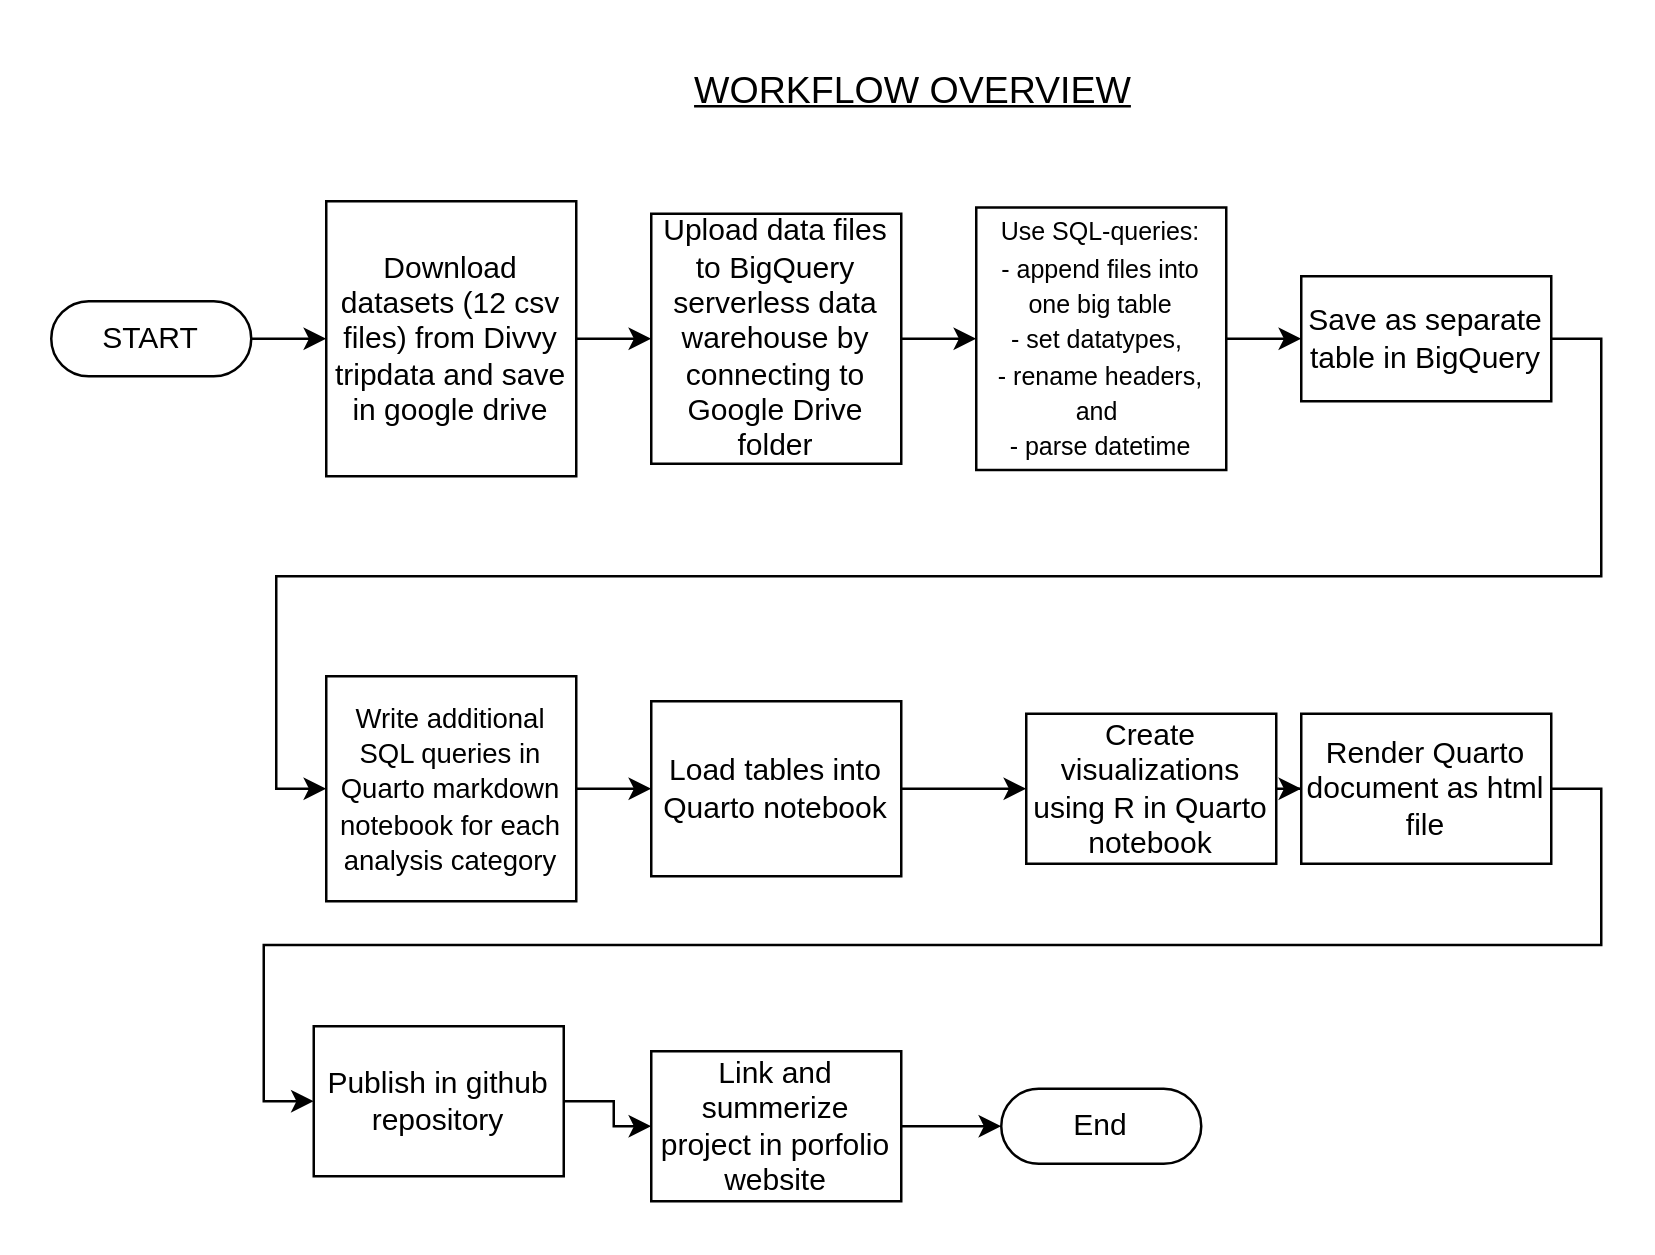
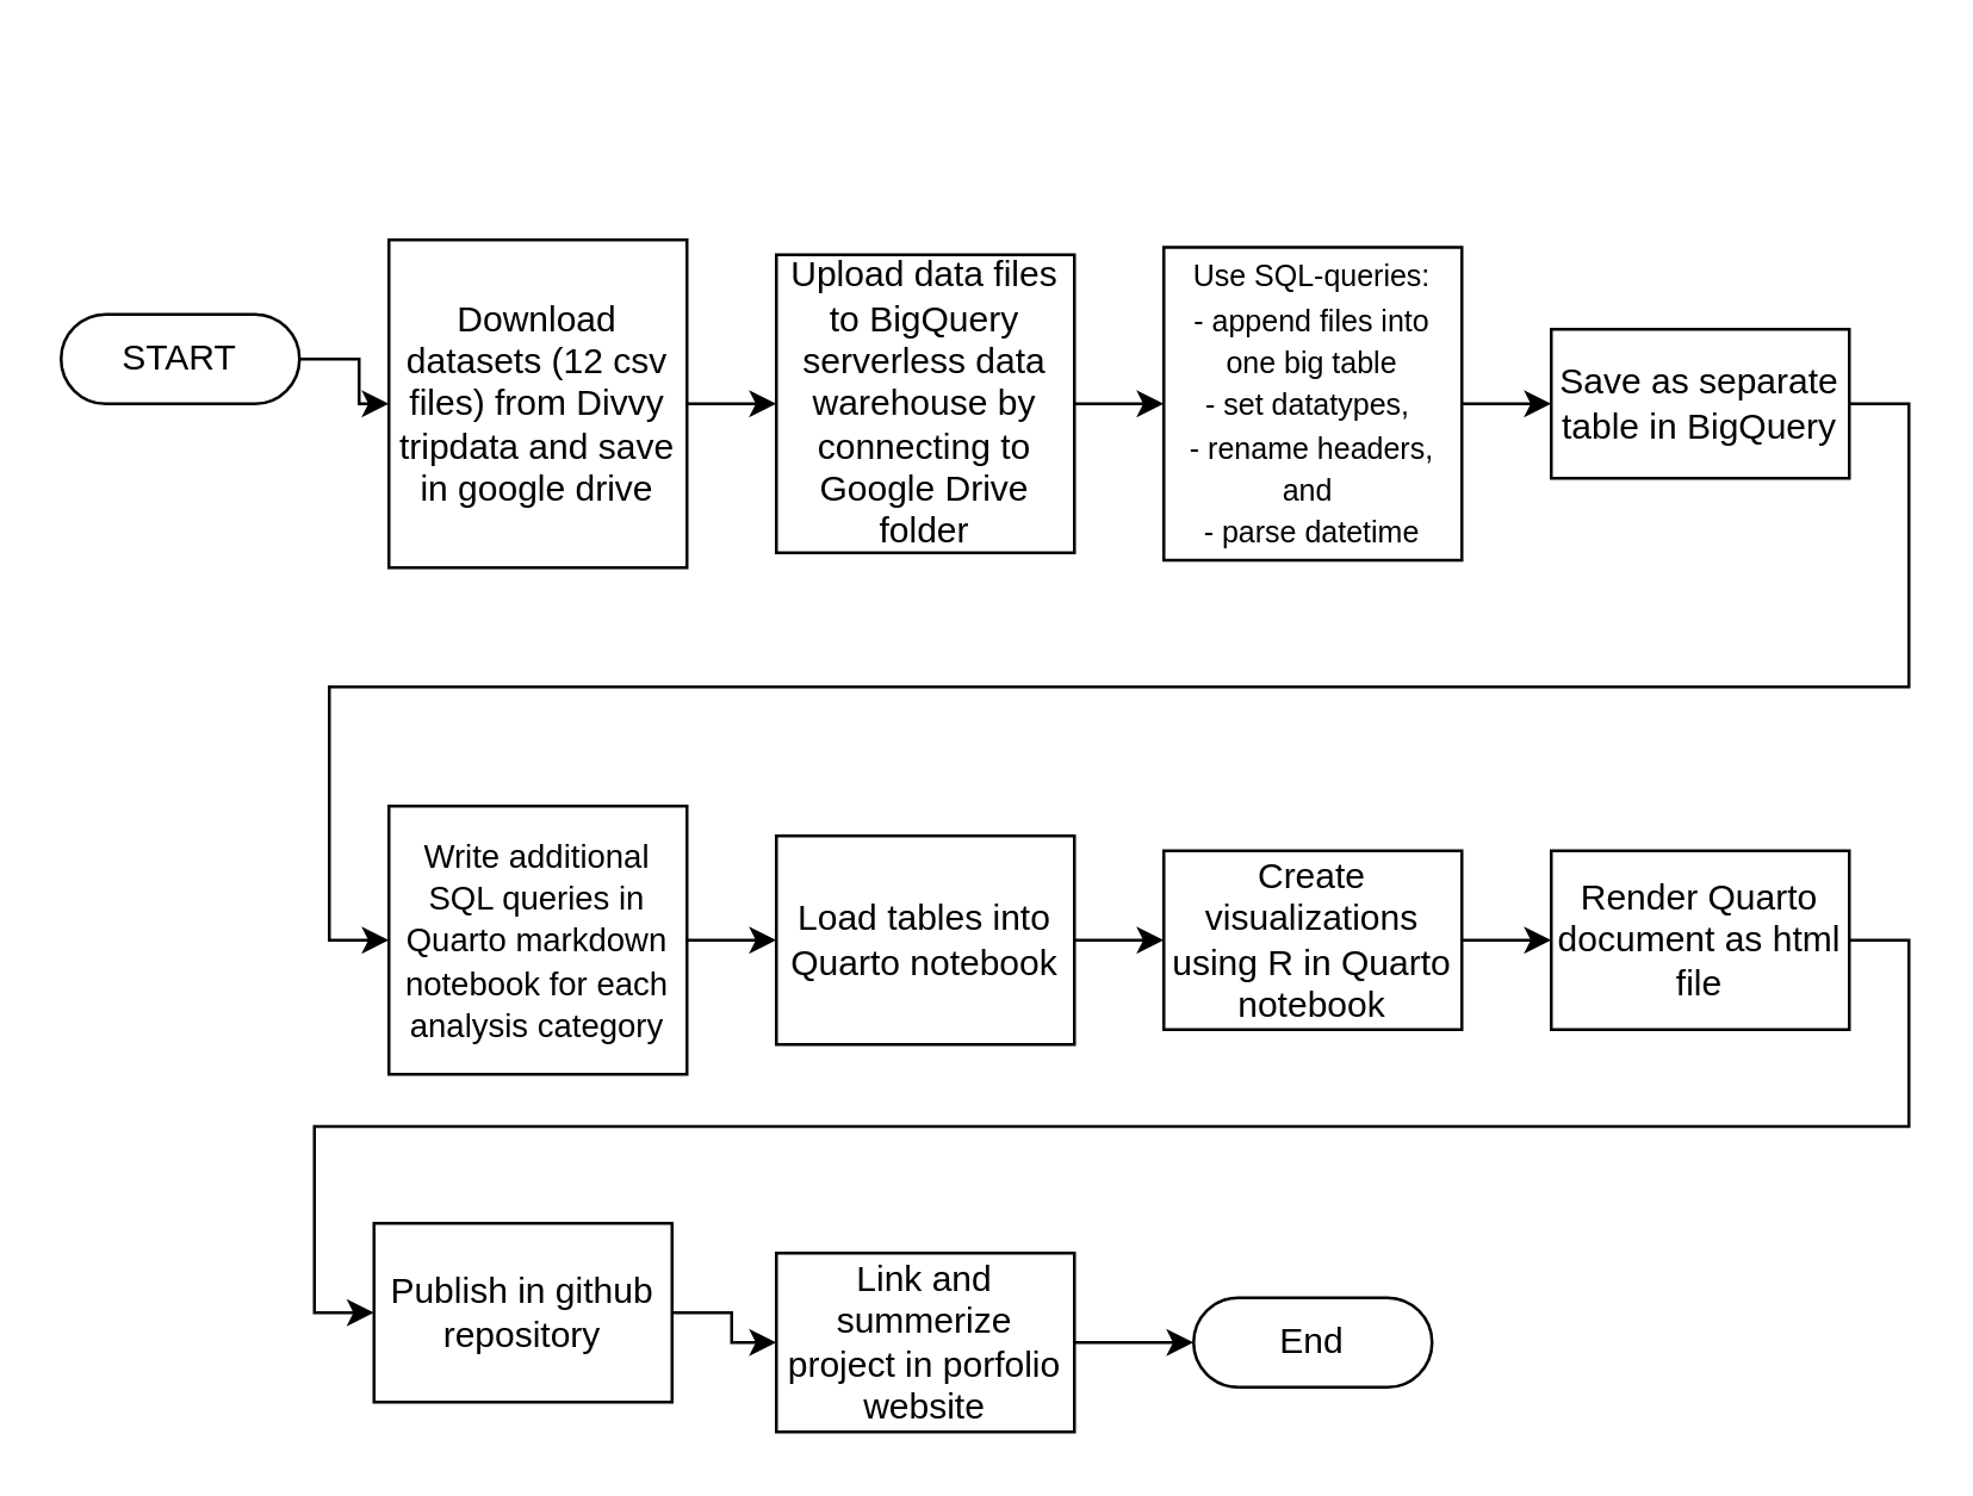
- <mxCell id="2" value="&lt;u&gt;&lt;font style=&quot;font-size: 15px;&quot;&gt;WORKFLOW OVERVIEW&lt;/font&gt;&lt;/u&gt;" style="text;html=1;align=center;verticalAlign=middle;whiteSpace=wrap;rounded=0;" vertex="1" parent="1"><mxGeometry x="270" y="20" width="190" height="30" as="geometry" /></mxCell>
- <mxCell id="4" value="START" style="html=1;dashed=0;whiteSpace=wrap;shape=mxgraph.dfd.start" vertex="1" parent="1"><mxGeometry x="20" y="120" width="80" height="30" as="geometry" /></mxCell>
+ <mxCell id="4" value="START" style="html=1;dashed=0;whiteSpace=wrap;shape=mxgraph.dfd.start" vertex="1" parent="1"><mxGeometry x="20" y="105" width="80" height="30" as="geometry" /></mxCell>
- <mxCell id="18" value="&lt;font style=&quot;font-size: 12px;&quot;&gt;Create visualizations using R in Quarto notebook&lt;/font&gt;" style="html=1;dashed=0;whiteSpace=wrap;" vertex="1" parent="1"><mxGeometry x="410" y="285" width="100" height="60" as="geometry" /></mxCell>
+ <mxCell id="18" value="&lt;font style=&quot;font-size: 12px;&quot;&gt;Create visualizations using R in Quarto notebook&lt;/font&gt;" style="html=1;dashed=0;whiteSpace=wrap;" vertex="1" parent="1"><mxGeometry x="390" y="285" width="100" height="60" as="geometry" /></mxCell>
